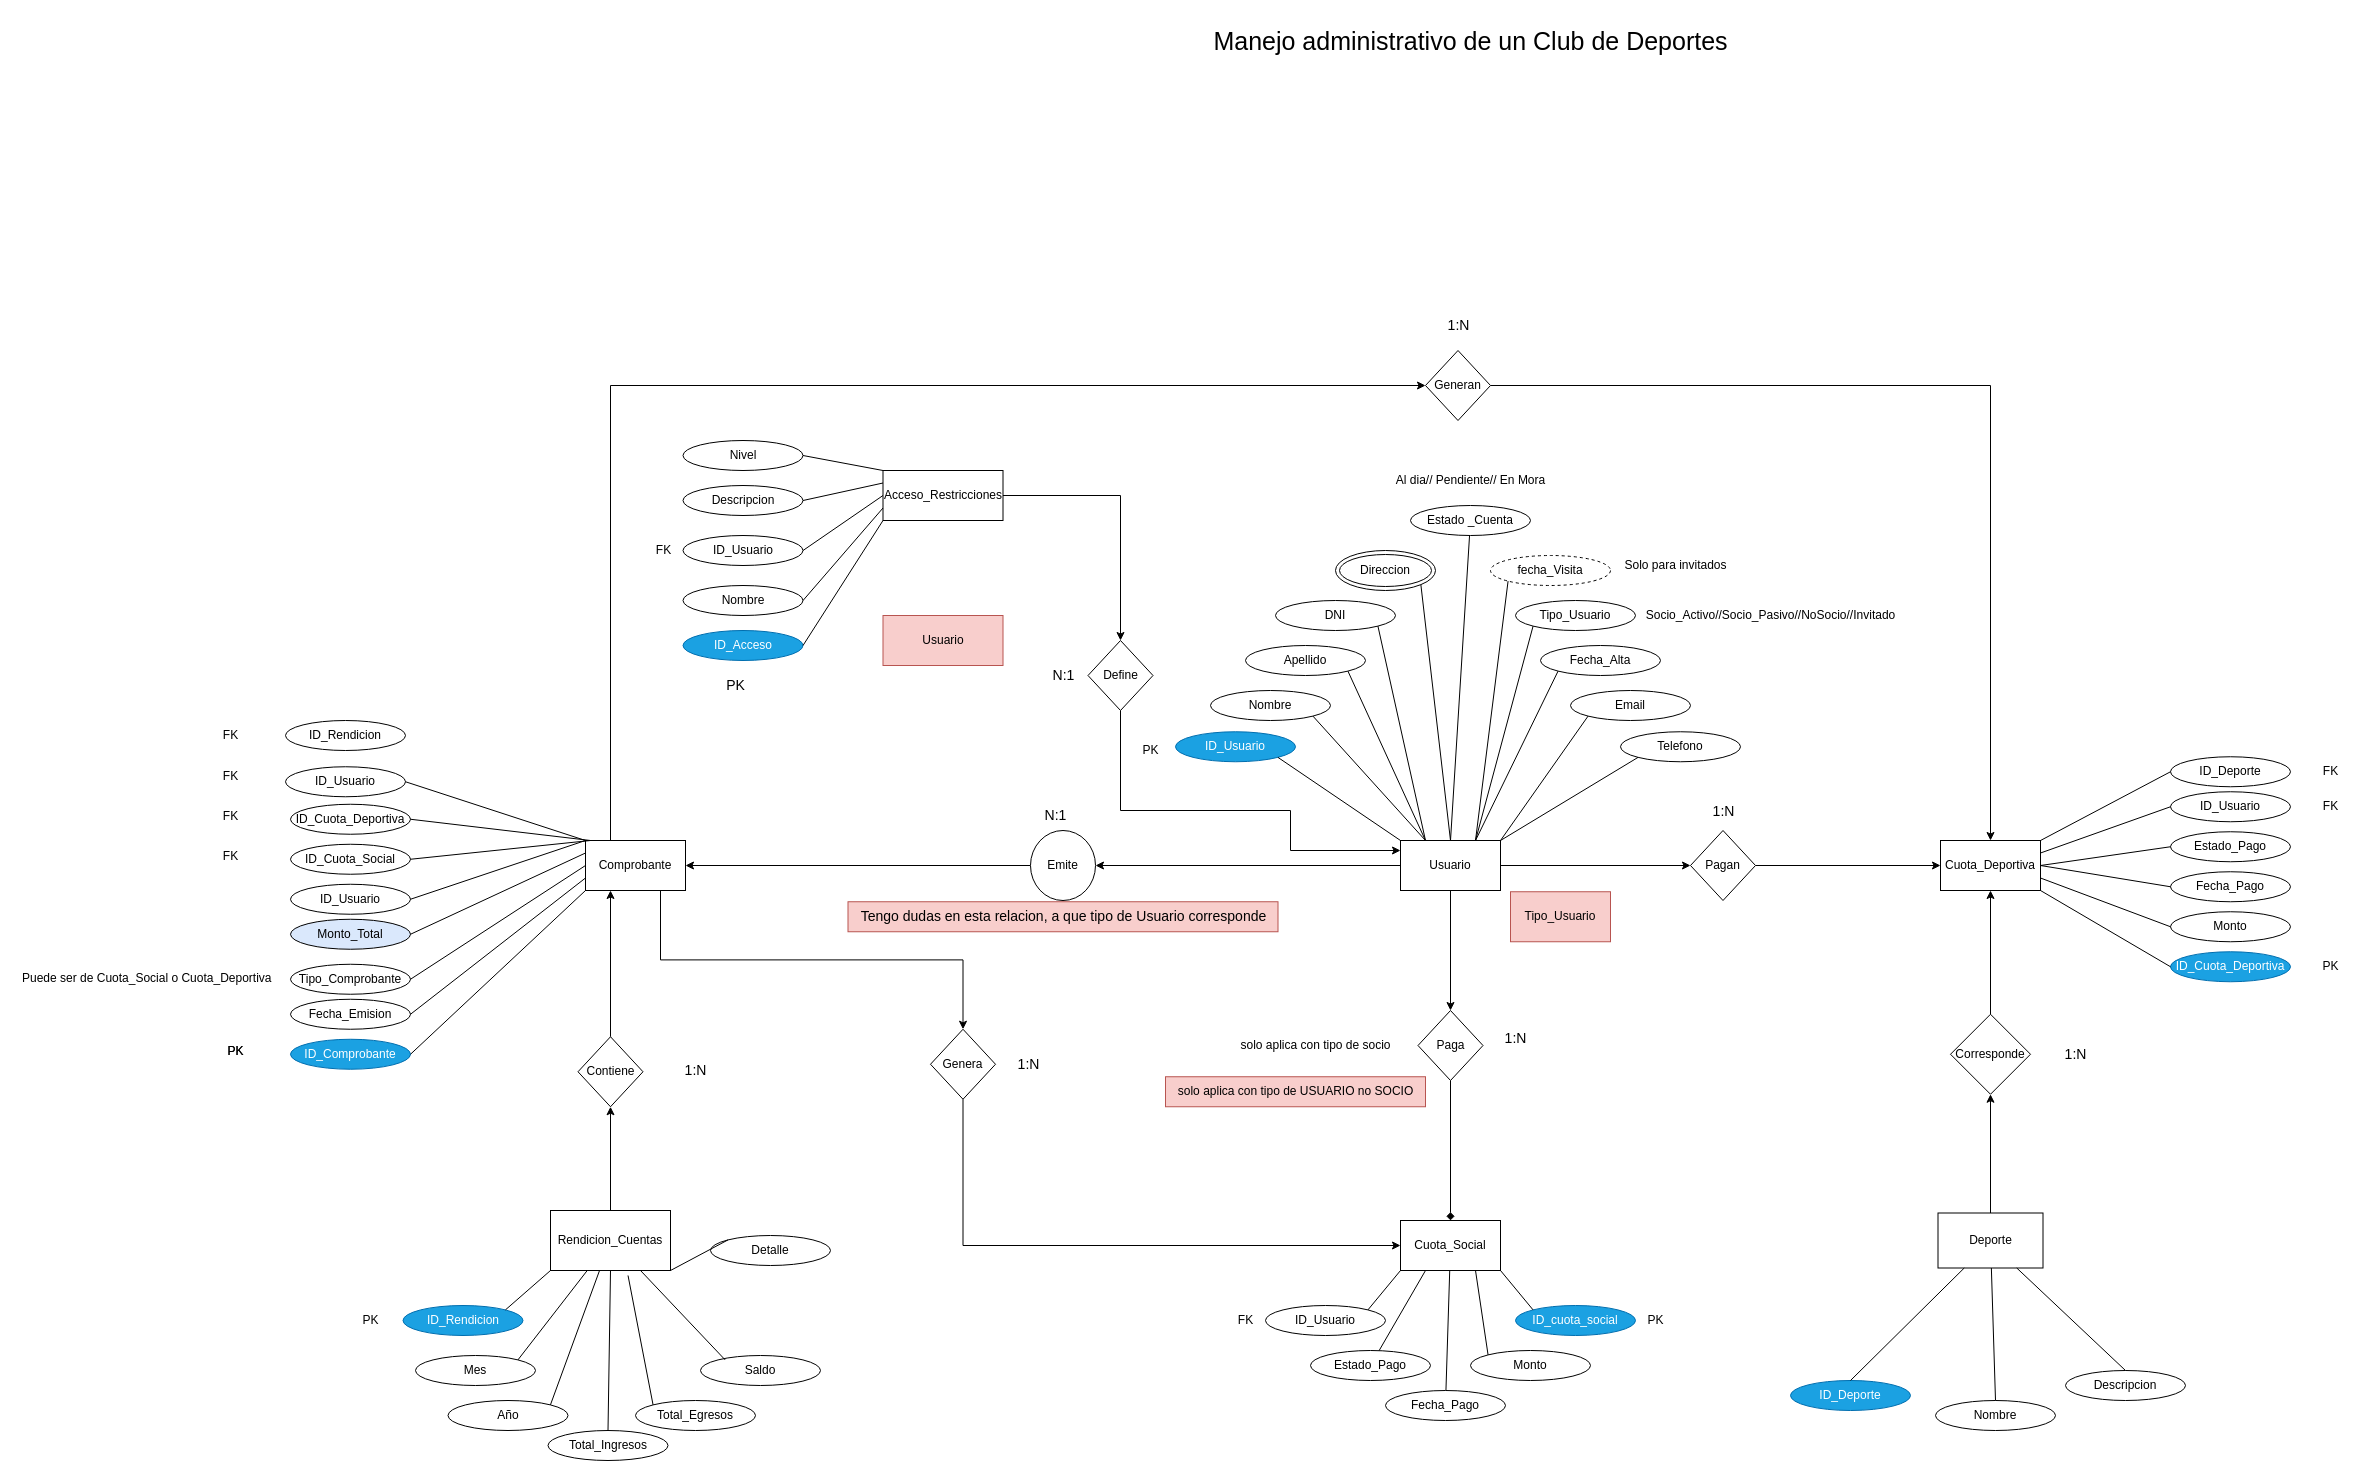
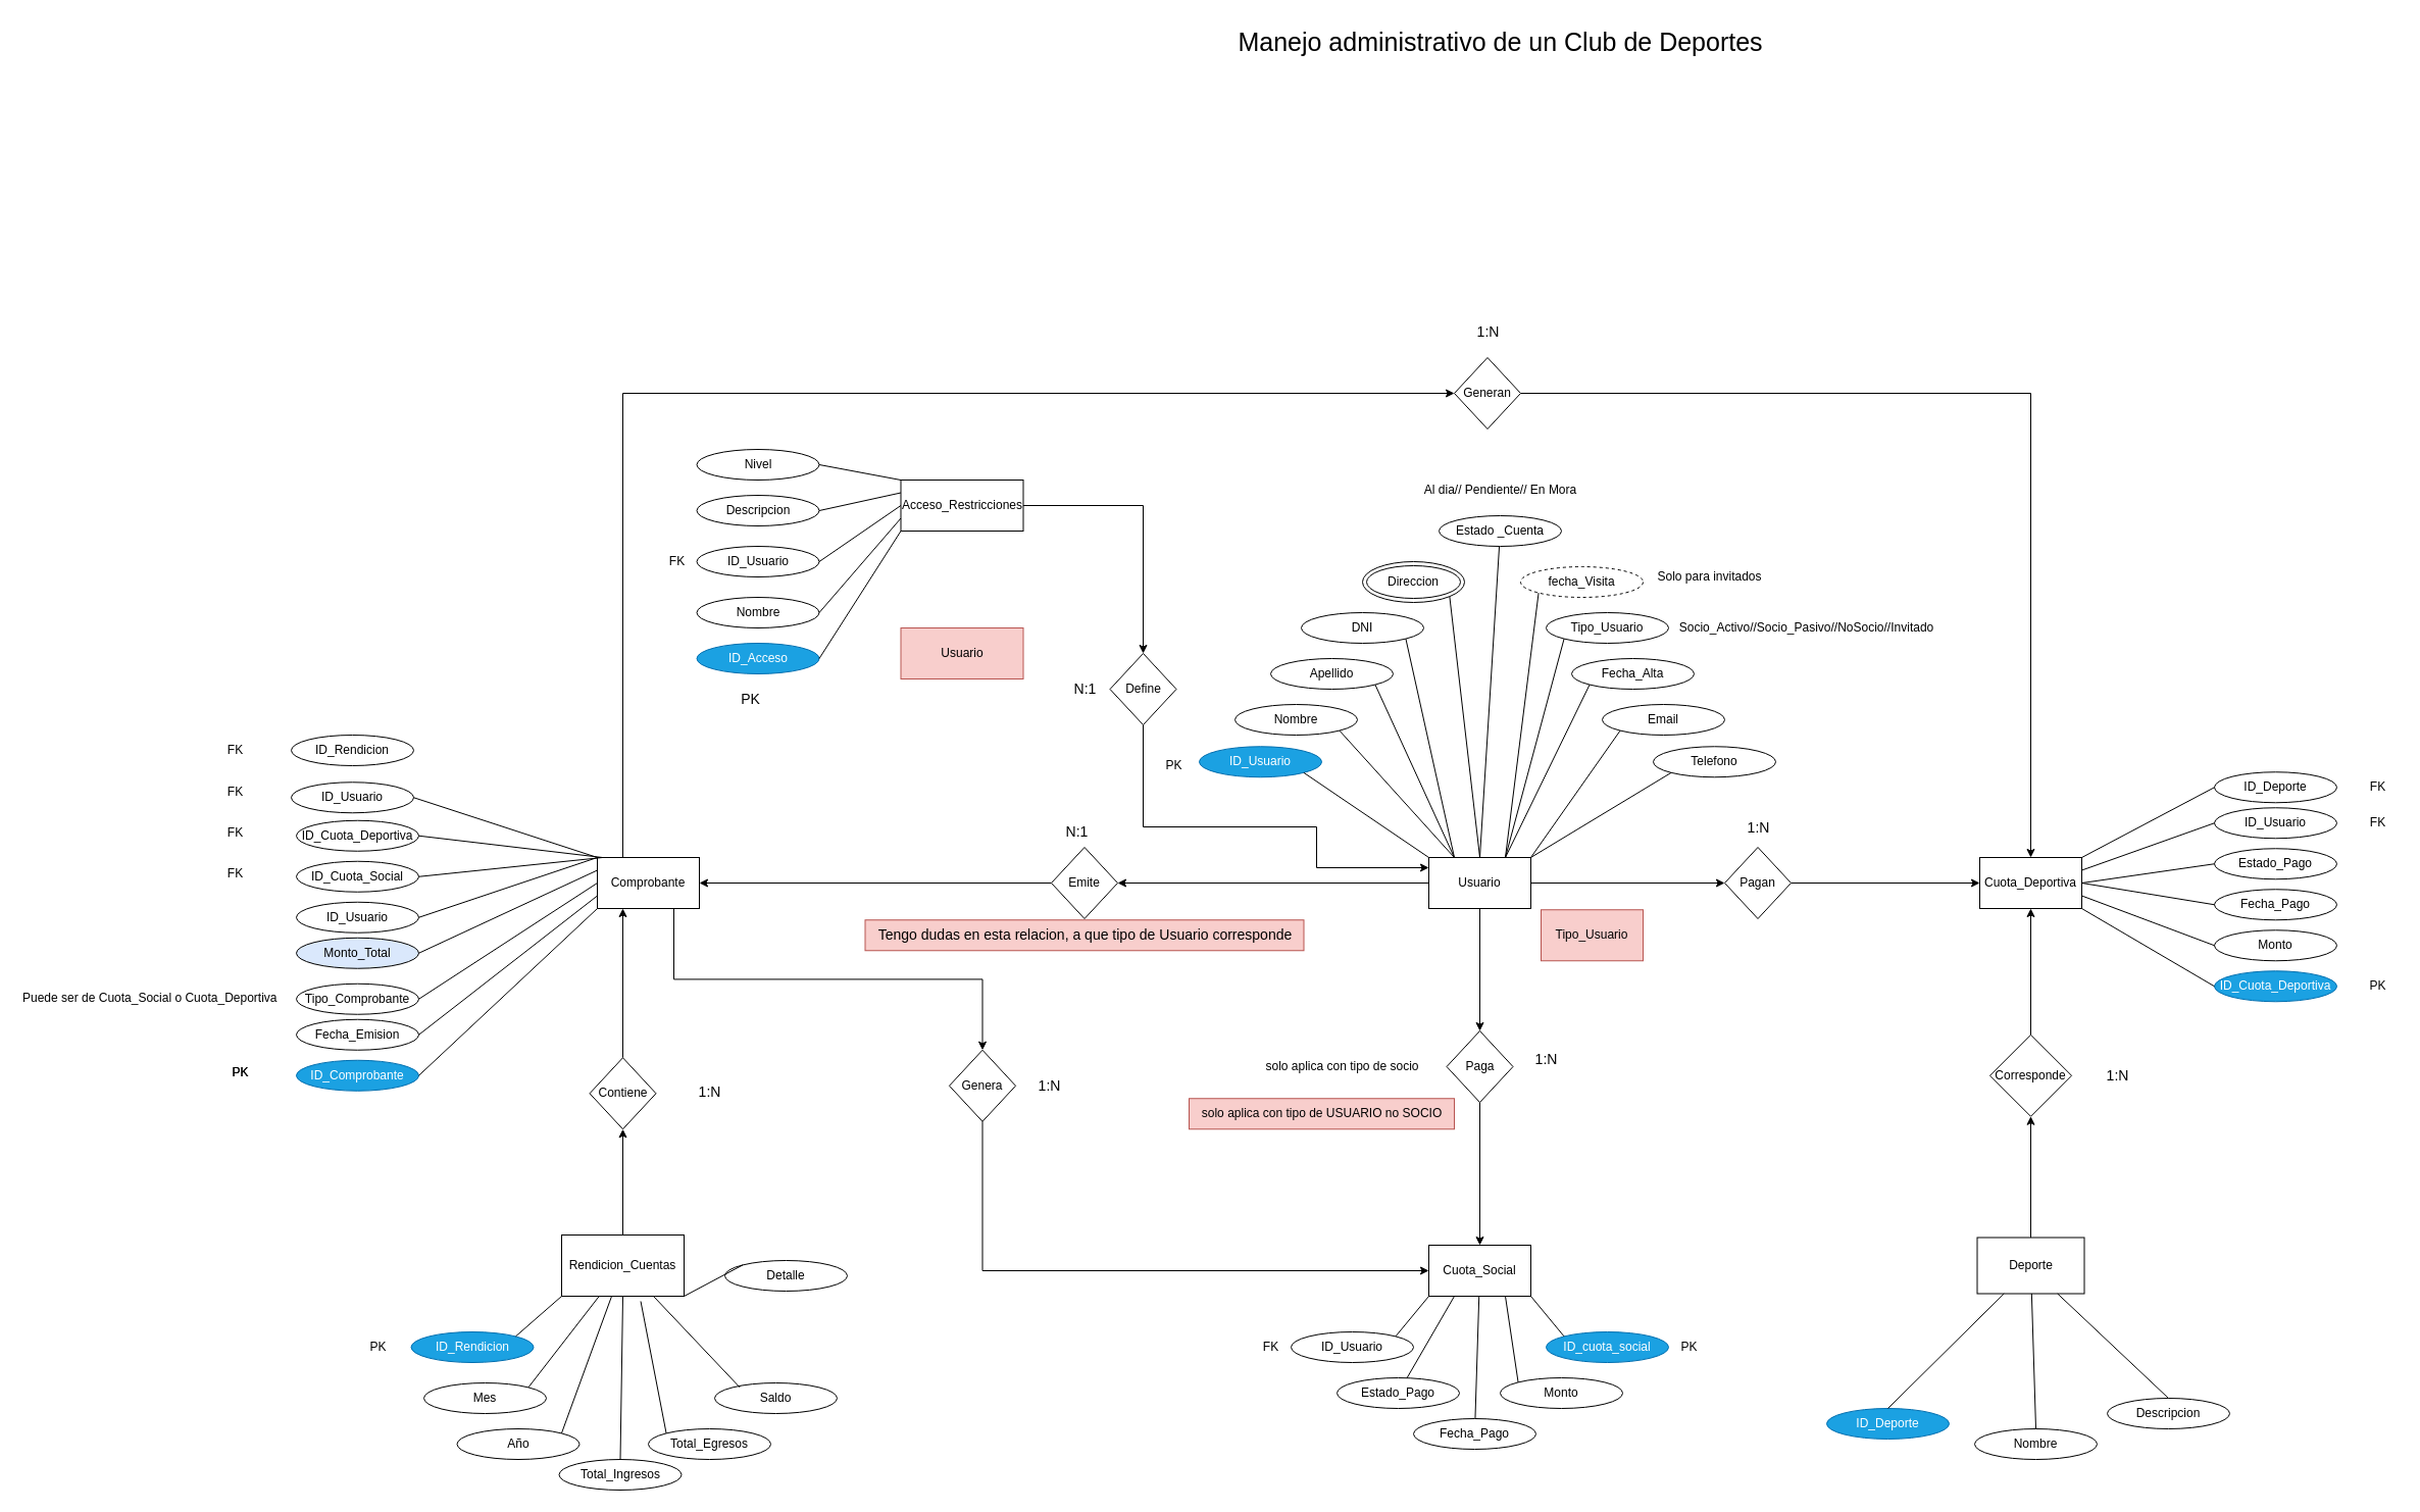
- <mxCell id="40" value="Emite" style="ellipse;whiteSpace=wrap;html=1;" vertex="1" parent="1"><mxGeometry x="1030" y="830" width="65" height="70" as="geometry" /></mxCell>
+ <mxCell id="40" value="Emite" style="rhombus;whiteSpace=wrap;html=1;" vertex="1" parent="1"><mxGeometry x="1030" y="830" width="65" height="70" as="geometry" /></mxCell>
- <mxCell id="33" style="edgeStyle=orthogonalEdgeStyle;rounded=0;orthogonalLoop=1;jettySize=auto;html=1;exitX=0.5;exitY=1;exitDx=0;exitDy=0;entryX=0.5;entryY=0;entryDx=0;entryDy=0;endArrow=diamond;" edge="1" parent="1" source="34" target="16"><mxGeometry relative="1" as="geometry" /></mxCell>
+ <mxCell id="33" style="edgeStyle=orthogonalEdgeStyle;rounded=0;orthogonalLoop=1;jettySize=auto;html=1;exitX=0.5;exitY=1;exitDx=0;exitDy=0;entryX=0.5;entryY=0;entryDx=0;entryDy=0;" edge="1" parent="1" source="34" target="16"><mxGeometry relative="1" as="geometry" /></mxCell>
